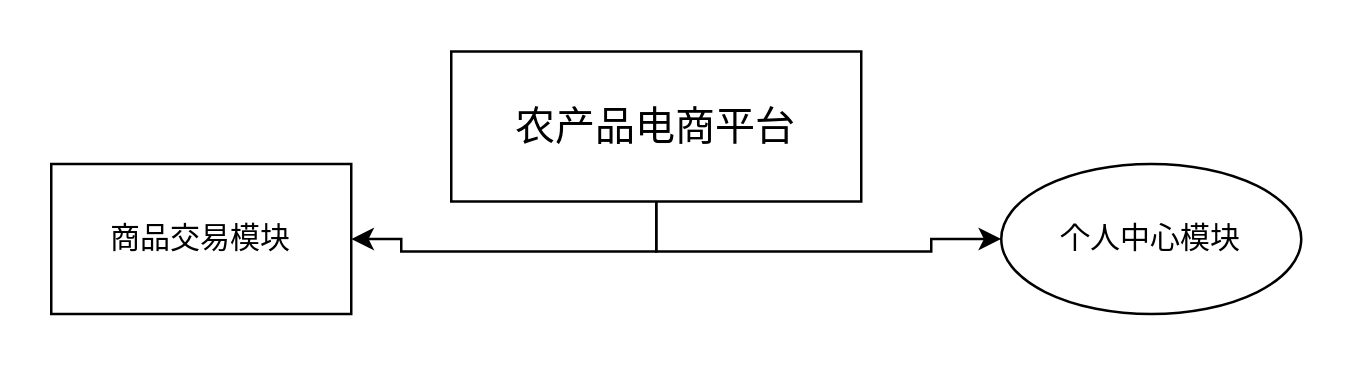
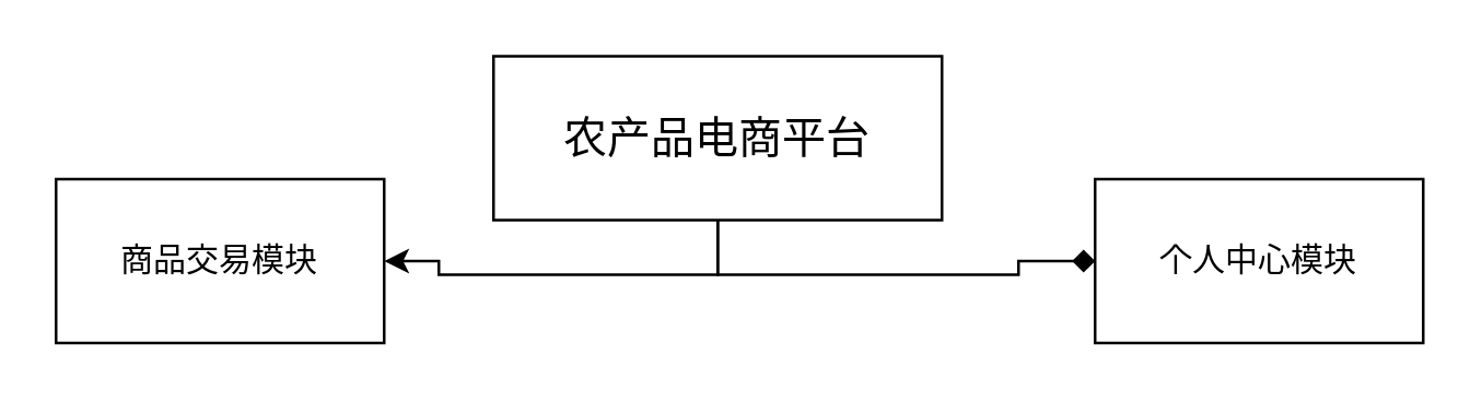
- <mxCell id="3" style="edgeStyle=orthogonalEdgeStyle;rounded=0;orthogonalLoop=1;jettySize=auto;html=1;exitX=0.5;exitY=1;exitDx=0;exitDy=0;fontSize=16;" edge="1" parent="1" source="4" target="6"><mxGeometry relative="1" as="geometry" /></mxCell>
+ <mxCell id="3" style="edgeStyle=orthogonalEdgeStyle;rounded=0;orthogonalLoop=1;jettySize=auto;html=1;exitX=0.5;exitY=1;exitDx=0;exitDy=0;fontSize=16;endArrow=diamond;" edge="1" parent="1" source="4" target="6"><mxGeometry relative="1" as="geometry" /></mxCell>
- <mxCell id="6" value="个人中心模块" style="ellipse;whiteSpace=wrap;html=1;" vertex="1" parent="1"><mxGeometry x="400" y="65" width="120" height="60" as="geometry" /></mxCell>
+ <mxCell id="6" value="个人中心模块" style="rounded=0;whiteSpace=wrap;html=1;" vertex="1" parent="1"><mxGeometry x="400" y="65" width="120" height="60" as="geometry" /></mxCell>
